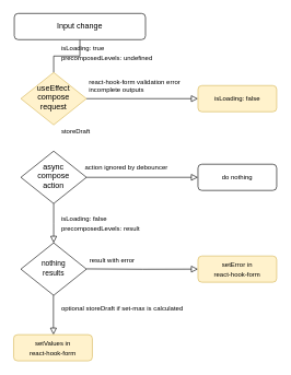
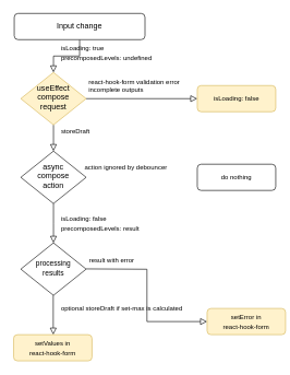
- <mxCell id="2" value="" style="rounded=0;html=1;jettySize=auto;orthogonalLoop=1;fontSize=11;endArrow=none;endFill=0;endSize=8;strokeWidth=1;shadow=0;labelBackgroundColor=none;edgeStyle=orthogonalEdgeStyle;" parent="1" source="3" target="6" edge="1"><mxGeometry relative="1" as="geometry" /></mxCell>
+ <mxCell id="2" value="" style="rounded=0;html=1;jettySize=auto;orthogonalLoop=1;fontSize=11;endArrow=block;endFill=0;endSize=8;strokeWidth=1;shadow=0;labelBackgroundColor=none;edgeStyle=orthogonalEdgeStyle;" parent="1" source="3" target="6" edge="1"><mxGeometry relative="1" as="geometry" /></mxCell>
+ <mxCell id="4" value="" style="rounded=0;html=1;jettySize=auto;orthogonalLoop=1;fontSize=11;endArrow=block;endFill=0;endSize=8;strokeWidth=1;shadow=0;labelBackgroundColor=none;edgeStyle=orthogonalEdgeStyle;" parent="1" source="6" target="10" edge="1"><mxGeometry y="20" relative="1" as="geometry"><mxPoint as="offset" /></mxGeometry></mxCell>
- <mxCell id="9" value="" style="edgeStyle=orthogonalEdgeStyle;rounded=0;html=1;jettySize=auto;orthogonalLoop=1;fontSize=11;endArrow=block;endFill=0;endSize=8;strokeWidth=1;shadow=0;labelBackgroundColor=none;" parent="1" source="10" target="11" edge="1"><mxGeometry y="10" relative="1" as="geometry"><mxPoint as="offset" /></mxGeometry></mxCell>
- <mxCell id="15" value="&lt;font style=&quot;font-size: 11px&quot;&gt;nothing&lt;br&gt;results&lt;/font&gt;" style="rhombus;whiteSpace=wrap;html=1;shadow=0;fontFamily=Helvetica;fontSize=12;align=center;strokeWidth=1;spacing=6;spacingTop=-4;" vertex="1" parent="1"><mxGeometry x="31" y="370" width="100" height="80" as="geometry" /></mxCell>
+ <mxCell id="15" value="&lt;font style=&quot;font-size: 11px&quot;&gt;processing&lt;br&gt;results&lt;/font&gt;" style="rhombus;whiteSpace=wrap;html=1;shadow=0;fontFamily=Helvetica;fontSize=12;align=center;strokeWidth=1;spacing=6;spacingTop=-4;" vertex="1" parent="1"><mxGeometry x="31" y="370" width="100" height="80" as="geometry" /></mxCell>
- <mxCell id="18" value="&lt;div&gt;&lt;span style=&quot;font-size: 10px&quot;&gt;setError in&lt;/span&gt;&lt;/div&gt;&lt;div&gt;&lt;span style=&quot;font-size: 10px&quot;&gt;react-hook-form&lt;/span&gt;&lt;/div&gt;" style="rounded=1;whiteSpace=wrap;html=1;fontSize=12;glass=0;strokeWidth=1;shadow=0;align=center;fillColor=#fff2cc;strokeColor=#d6b656;" vertex="1" parent="1"><mxGeometry x="301" y="390" width="120" height="40" as="geometry" /></mxCell>
+ <mxCell id="18" value="&lt;div&gt;&lt;span style=&quot;font-size: 10px&quot;&gt;setError in&lt;/span&gt;&lt;/div&gt;&lt;div&gt;&lt;span style=&quot;font-size: 10px&quot;&gt;react-hook-form&lt;/span&gt;&lt;/div&gt;" style="rounded=1;whiteSpace=wrap;html=1;fontSize=12;glass=0;strokeWidth=1;shadow=0;align=center;fillColor=#fff2cc;strokeColor=#d6b656;" vertex="1" parent="1"><mxGeometry x="316" y="470" width="120" height="40" as="geometry" /></mxCell>
